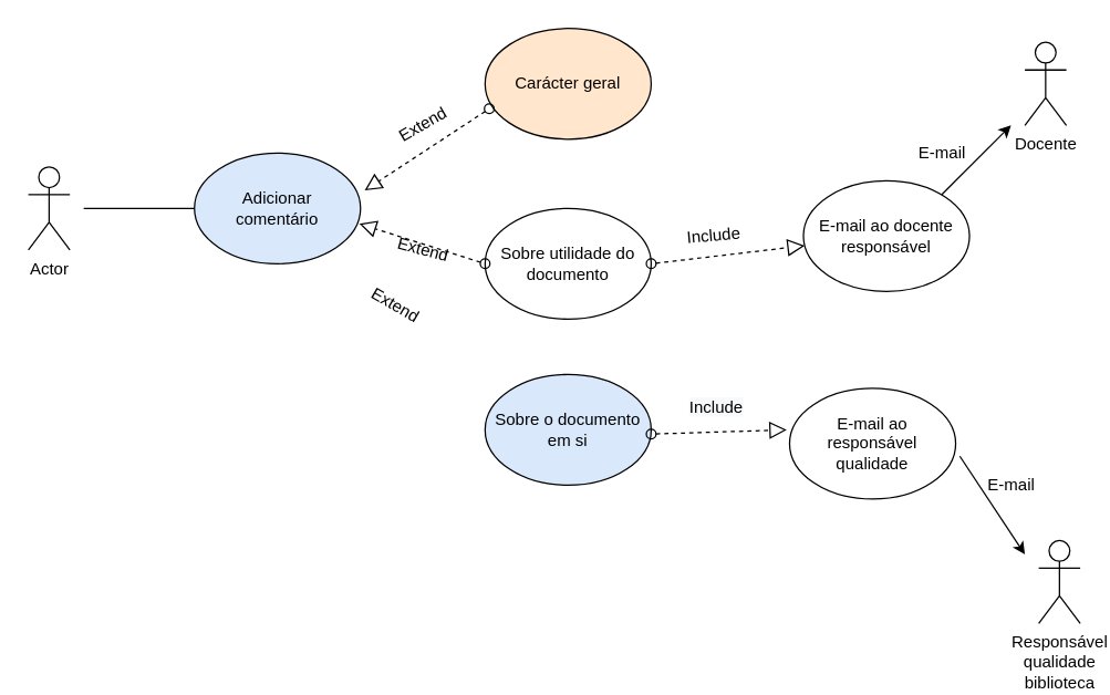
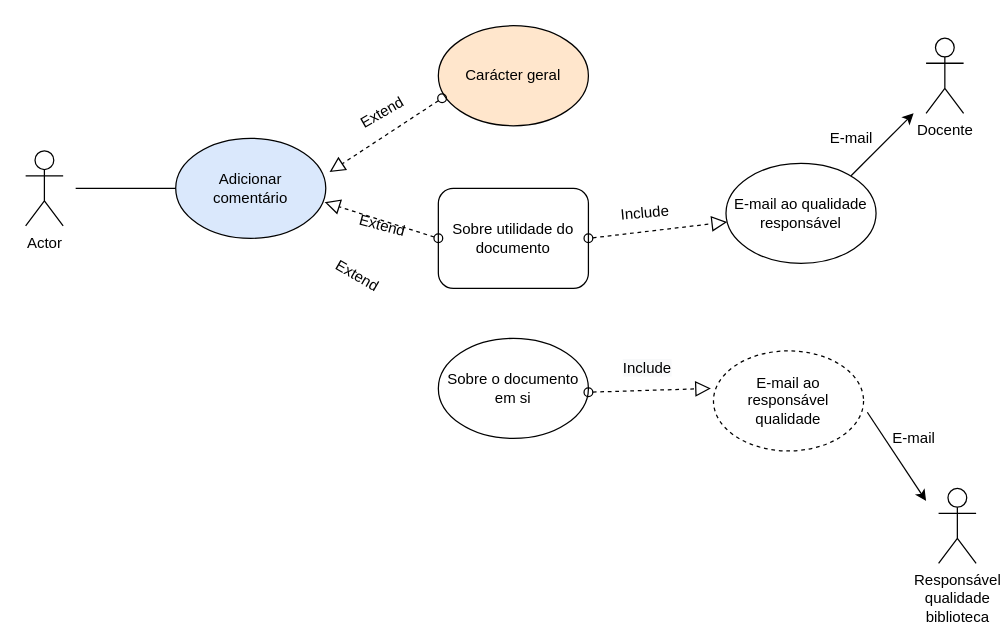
- <mxCell id="13" value="E-mail ao docente responsável" style="ellipse;whiteSpace=wrap;html=1;" vertex="1" parent="1"><mxGeometry x="580" y="130" width="120" height="80" as="geometry" /></mxCell>
+ <mxCell id="13" value="E-mail ao qualidade responsável" style="ellipse;whiteSpace=wrap;html=1;" vertex="1" parent="1"><mxGeometry x="580" y="130" width="120" height="80" as="geometry" /></mxCell>
- <mxCell id="6" value="Sobre utilidade do documento" style="ellipse;whiteSpace=wrap;html=1;" vertex="1" parent="1"><mxGeometry x="350" y="150" width="120" height="80" as="geometry" /></mxCell>
+ <mxCell id="6" value="Sobre utilidade do documento" style="whiteSpace=wrap;html=1;rounded=1;" vertex="1" parent="1"><mxGeometry x="350" y="150" width="120" height="80" as="geometry" /></mxCell>
- <mxCell id="7" value="Sobre o documento em si" style="ellipse;whiteSpace=wrap;html=1;fillColor=#dae8fc;" vertex="1" parent="1"><mxGeometry x="350" y="270" width="120" height="80" as="geometry" /></mxCell>
+ <mxCell id="7" value="Sobre o documento em si" style="ellipse;whiteSpace=wrap;html=1;" vertex="1" parent="1"><mxGeometry x="350" y="270" width="120" height="80" as="geometry" /></mxCell>
- <mxCell id="15" value="E-mail ao responsável qualidade" style="ellipse;whiteSpace=wrap;html=1;" vertex="1" parent="1"><mxGeometry x="570" y="280" width="120" height="80" as="geometry" /></mxCell>
+ <mxCell id="15" value="E-mail ao responsável qualidade" style="ellipse;whiteSpace=wrap;html=1;dashed=1;" vertex="1" parent="1"><mxGeometry x="570" y="280" width="120" height="80" as="geometry" /></mxCell>
